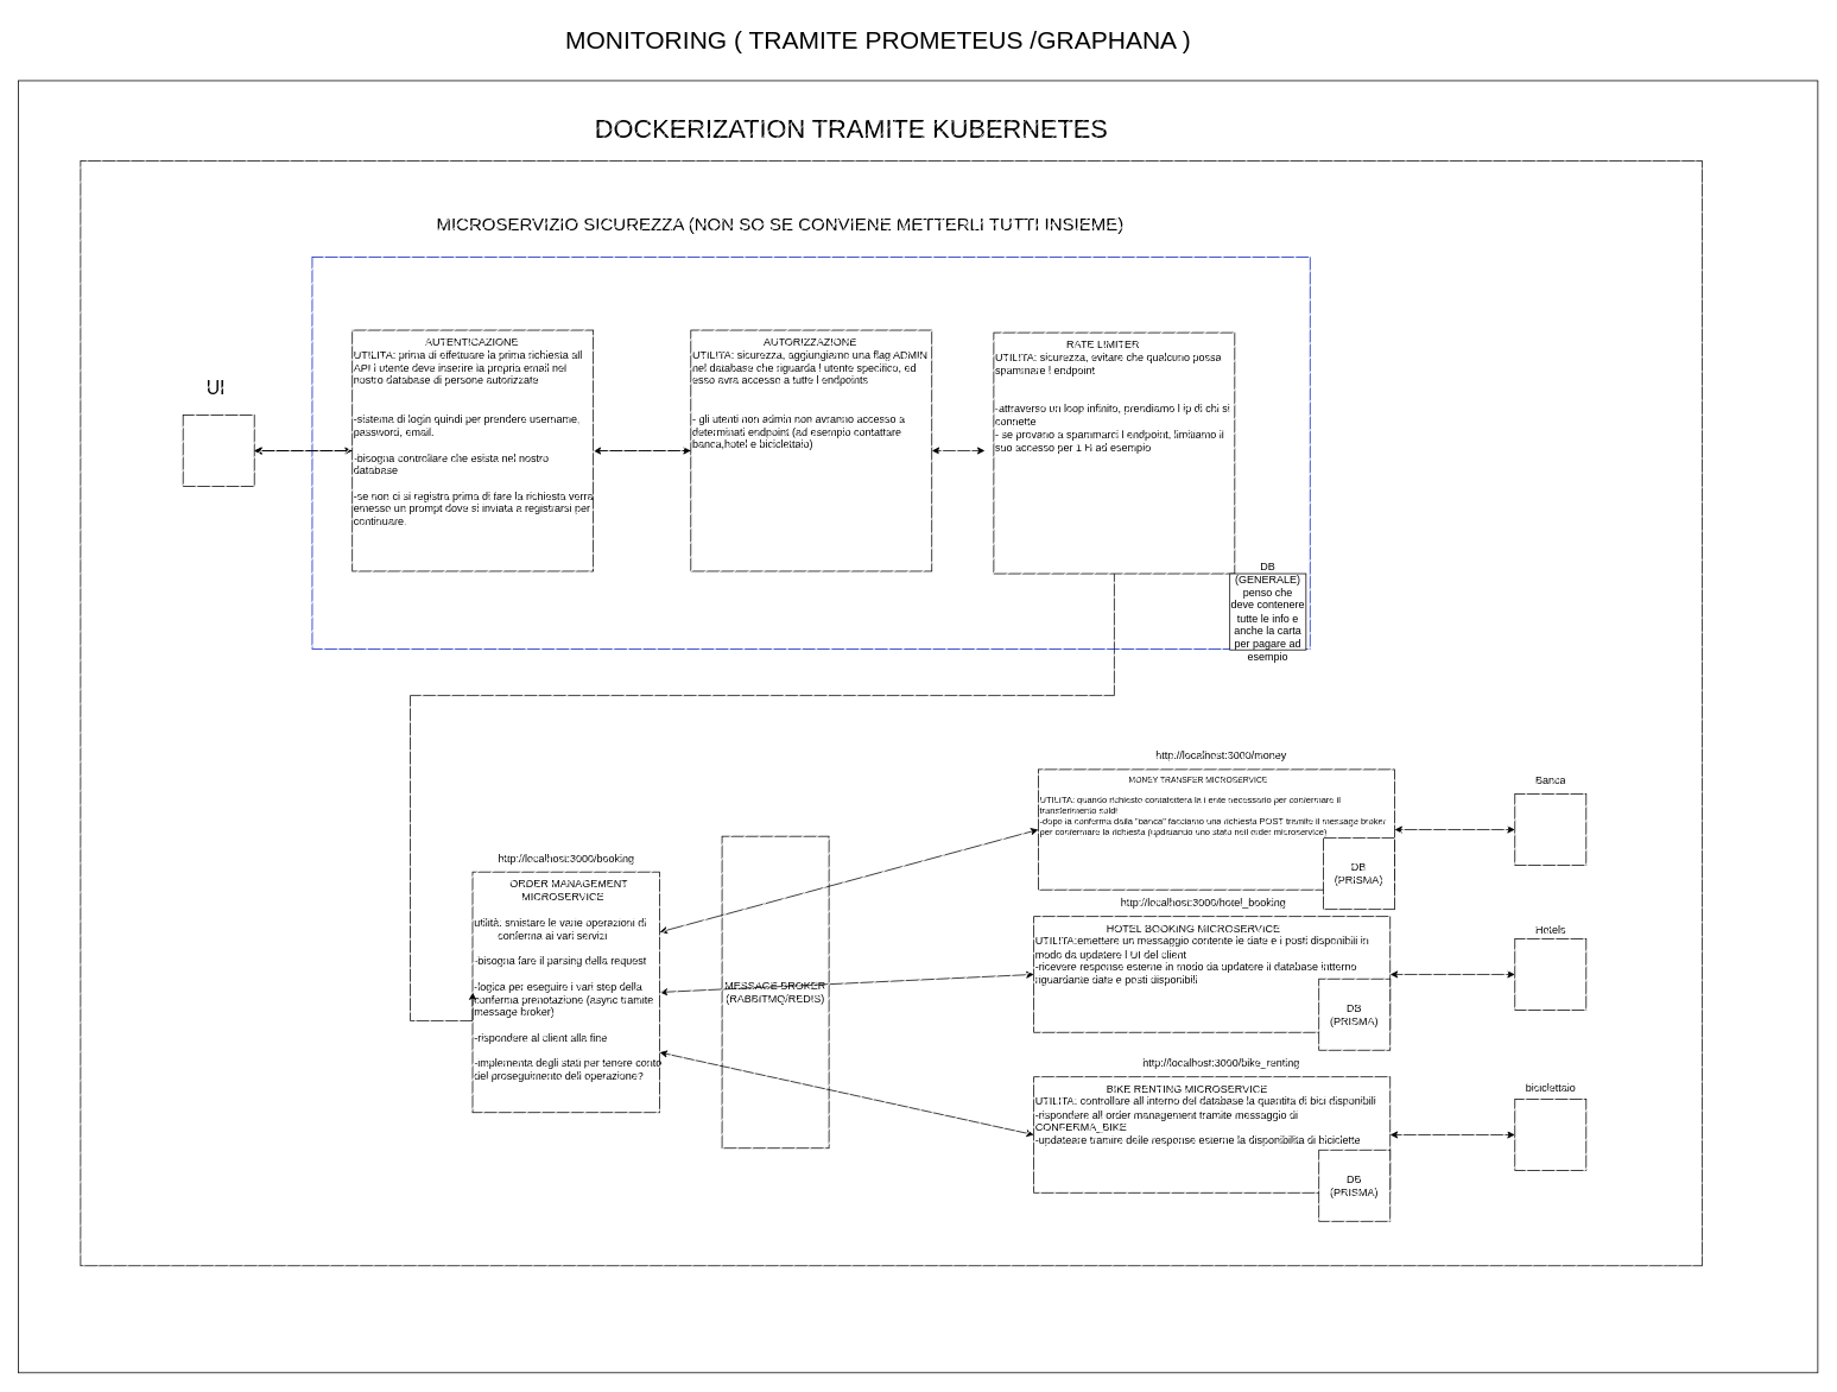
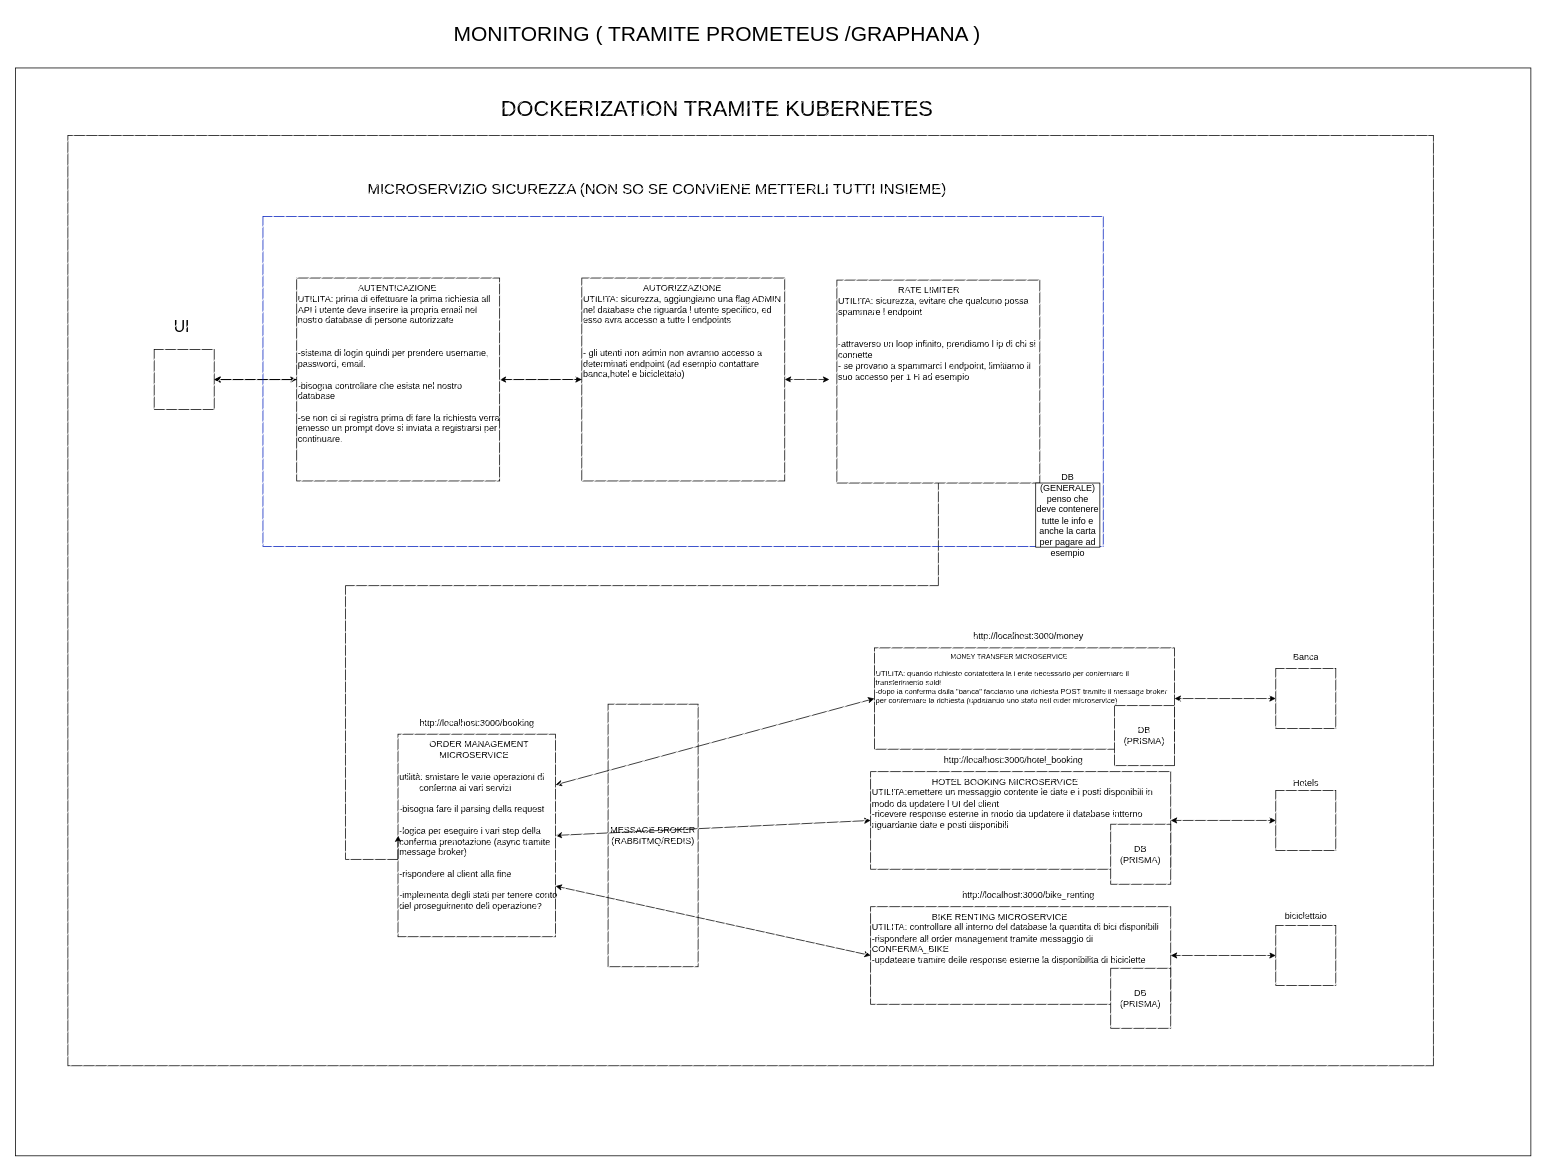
- <mxCell id="41" value="&lt;font style=&quot;font-size: 28px;&quot;&gt;MONITORING ( TRAMITE PROMETEUS /GRAPHANA )&lt;/font&gt;" style="text;html=1;align=center;verticalAlign=middle;resizable=0;points=[];autosize=1;strokeColor=none;fillColor=none;movable=0;rotatable=0;deletable=0;editable=0;locked=1;connectable=0;" parent="1" vertex="1"><mxGeometry x="620" y="20" width="730" height="50" as="geometry" /></mxCell>
+ <mxCell id="41" value="&lt;font style=&quot;font-size: 28px;&quot;&gt;MONITORING ( TRAMITE PROMETEUS /GRAPHANA )&lt;/font&gt;" style="text;html=1;align=center;verticalAlign=middle;resizable=0;points=[];autosize=1;strokeColor=none;fillColor=none;movable=0;rotatable=0;deletable=0;editable=0;locked=1;connectable=0;" parent="1" vertex="1"><mxGeometry x="590" y="20" width="730" height="50" as="geometry" /></mxCell>
